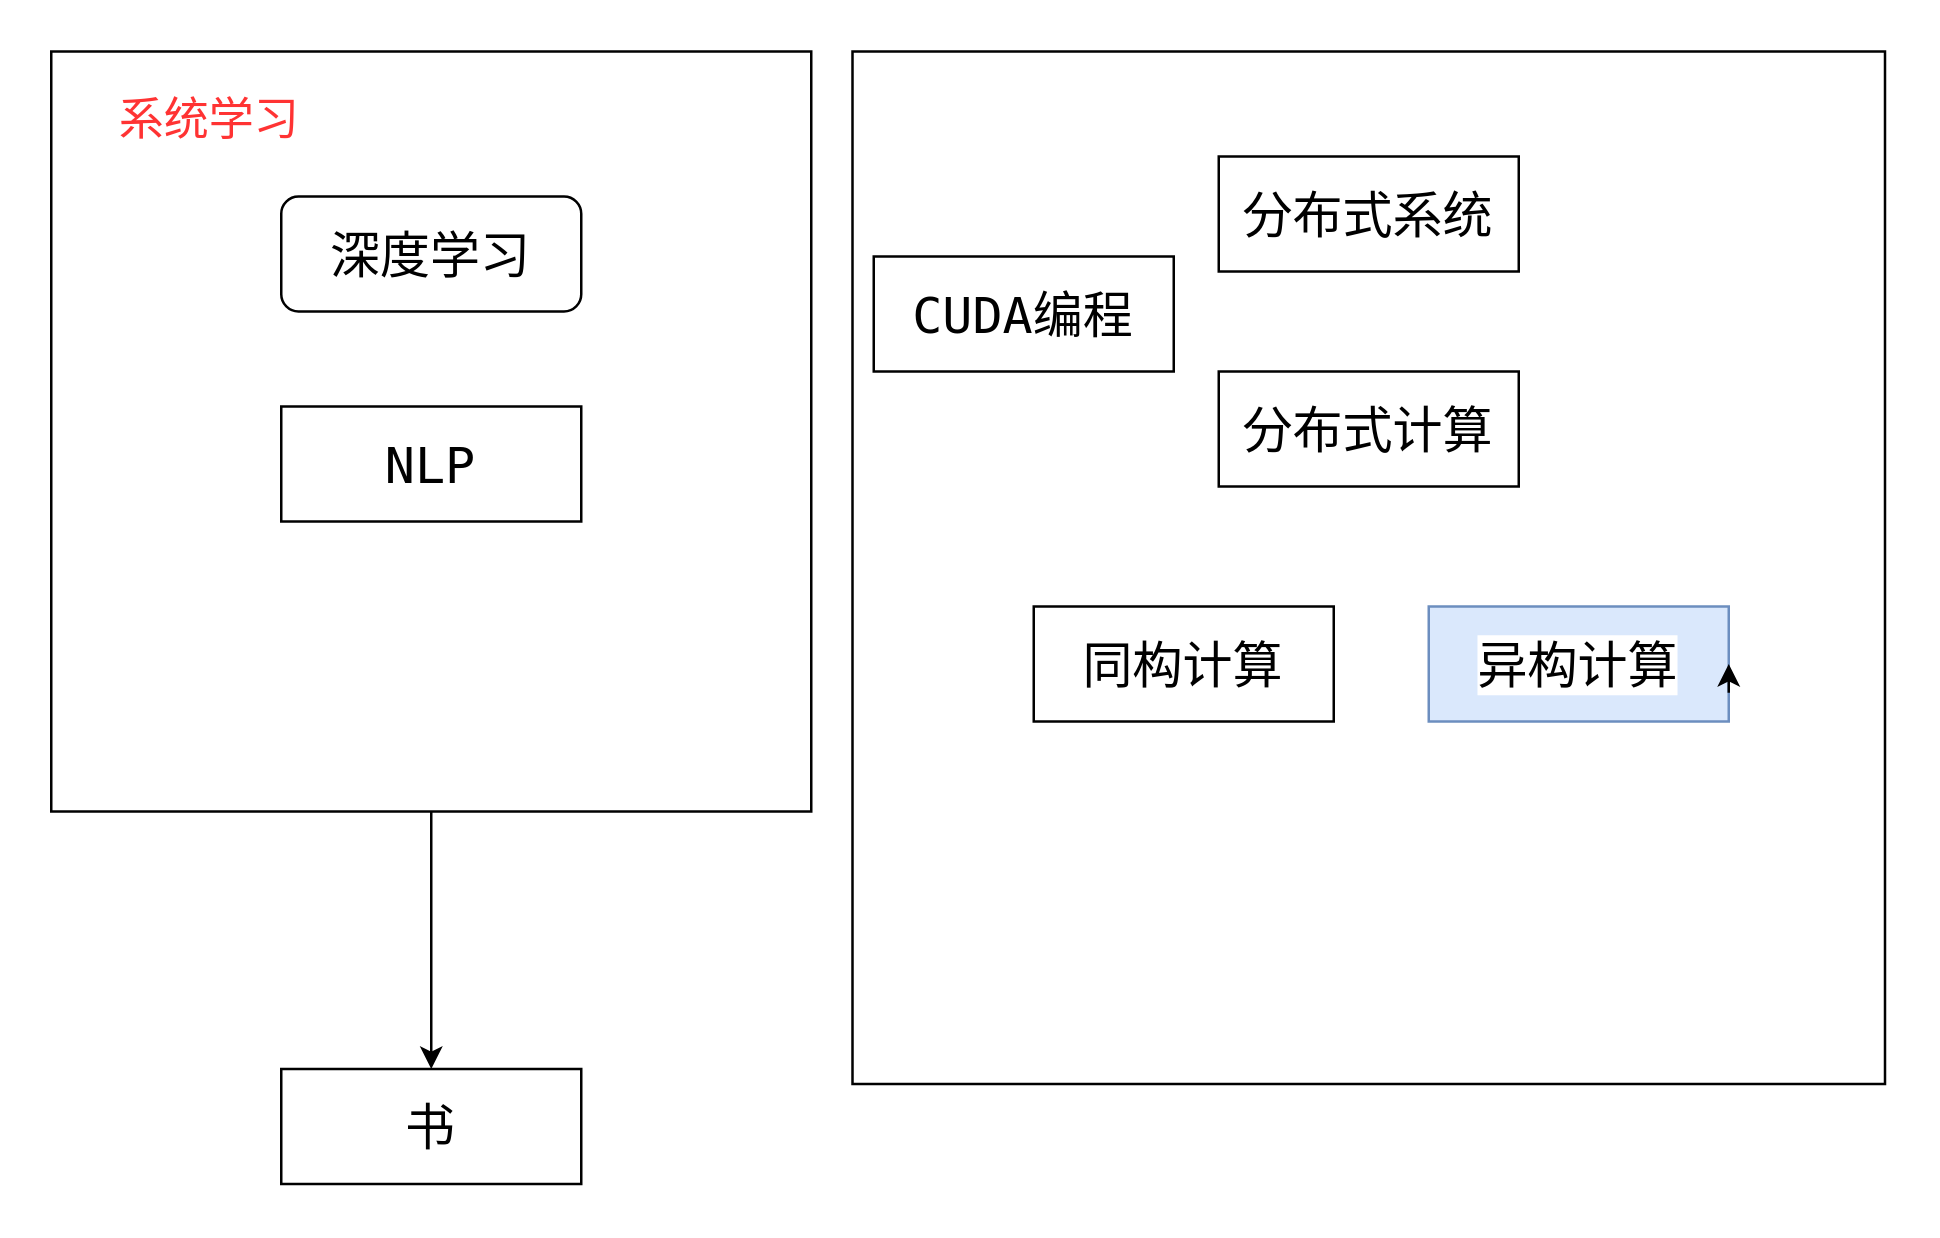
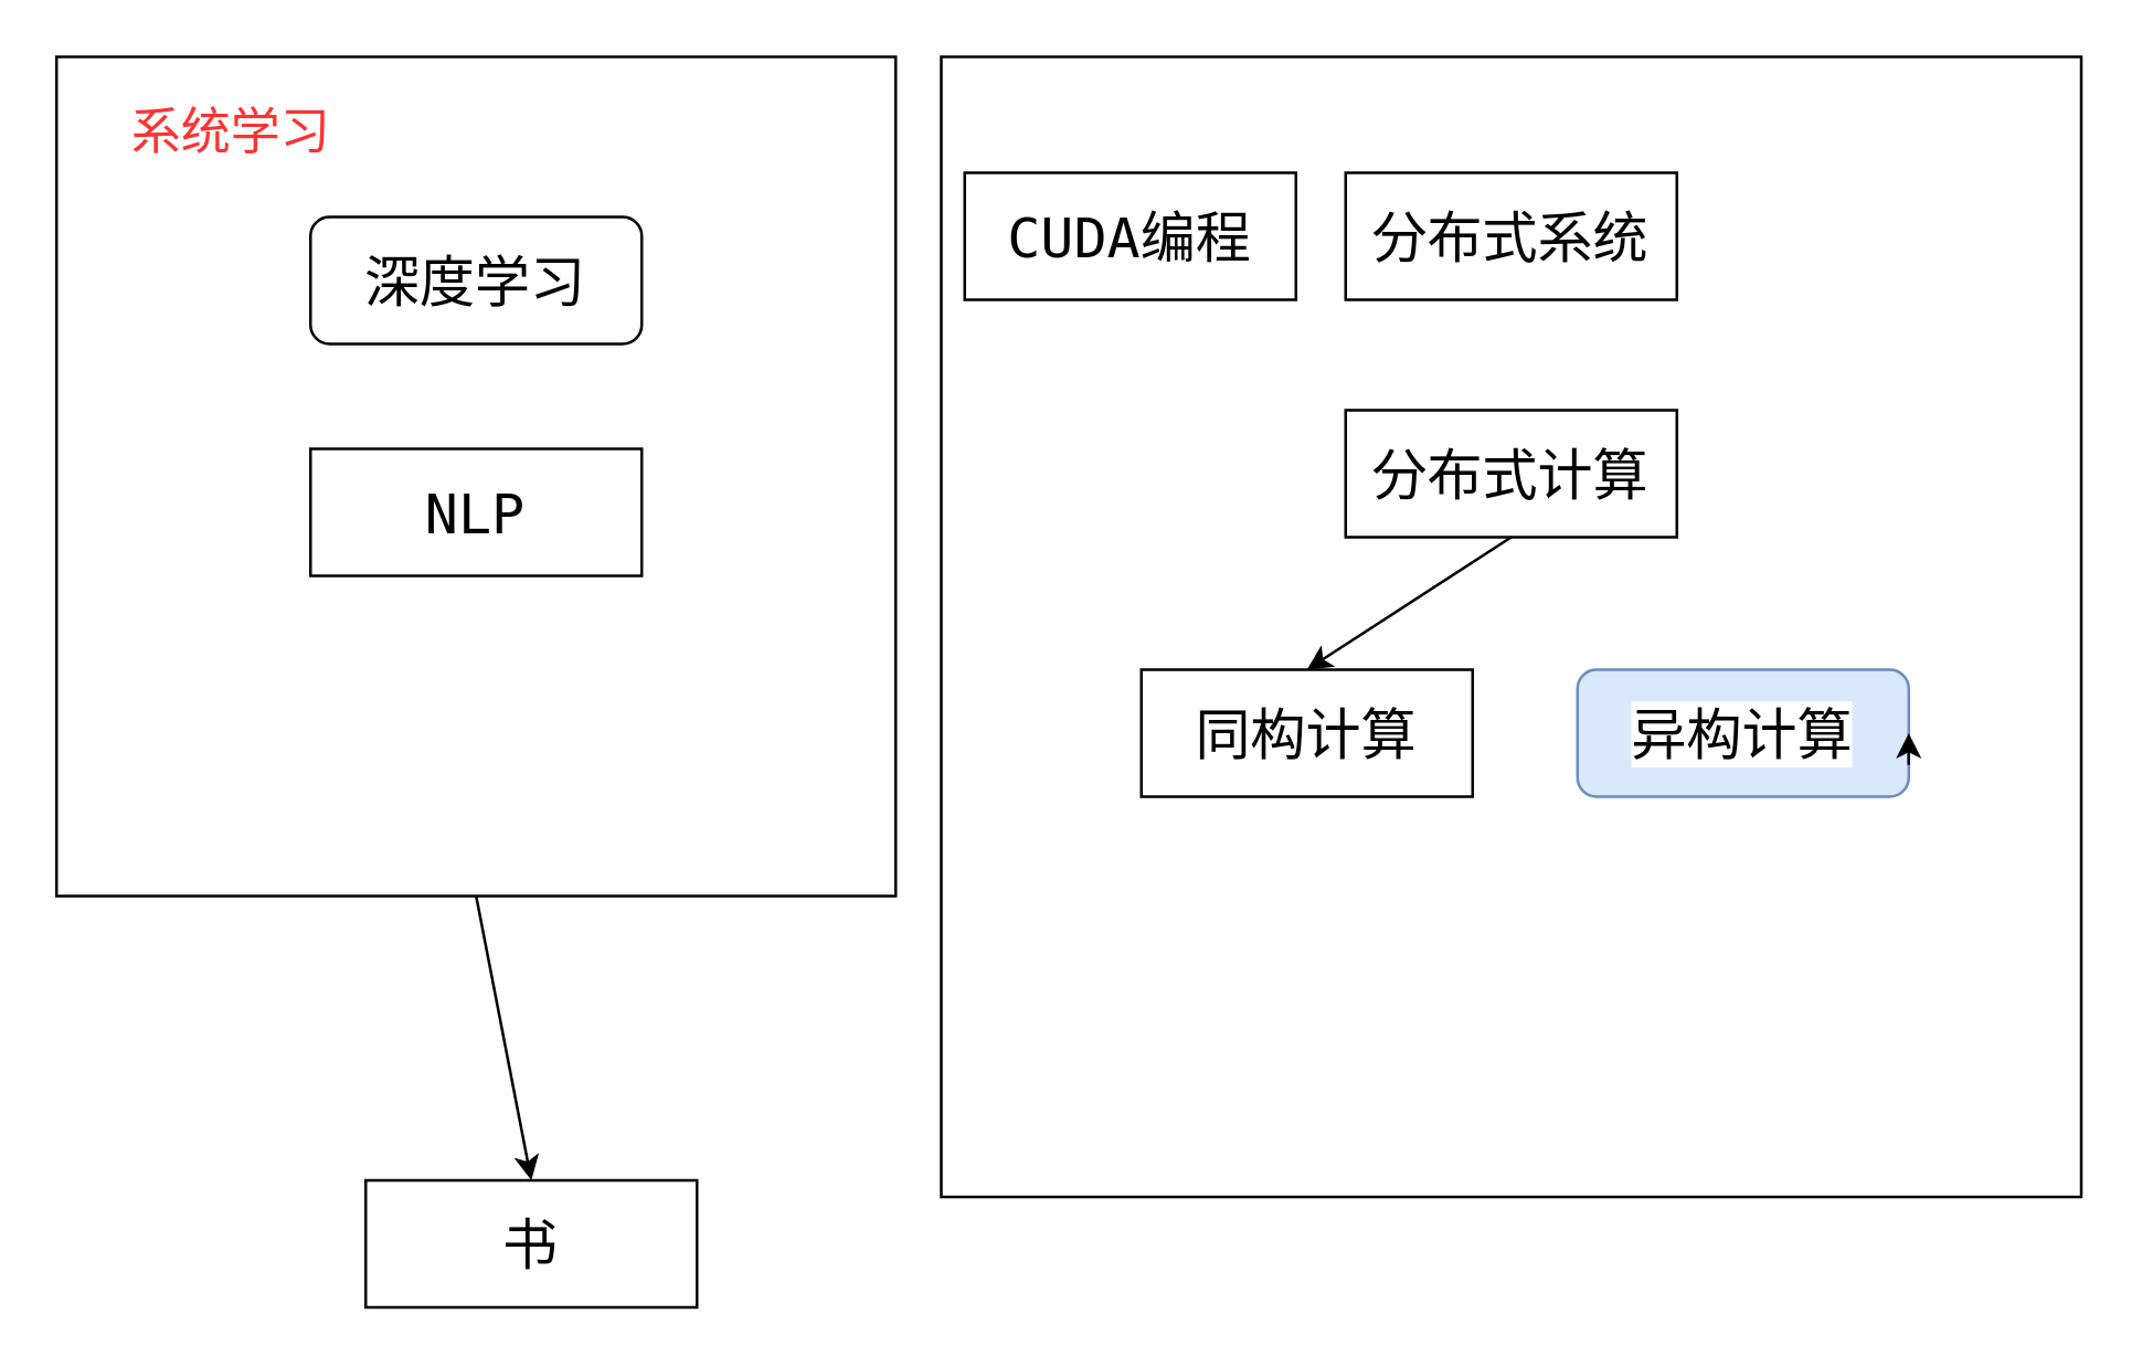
- <mxCell id="9" value="&lt;div style=&quot;&quot;&gt;&lt;pre style=&quot;font-family: &amp;quot;JetBrains Mono&amp;quot;, monospace; font-size: 15pt;&quot;&gt;&lt;span style=&quot;background-color: rgb(255, 255, 255);&quot;&gt;CUDA编程&lt;/span&gt;&lt;/pre&gt;&lt;/div&gt;" style="rounded=0;whiteSpace=wrap;html=1;" vertex="1" parent="1"><mxGeometry x="349" y="102" width="120" height="46" as="geometry" /></mxCell>
+ <mxCell id="9" value="&lt;div style=&quot;&quot;&gt;&lt;pre style=&quot;font-family: &amp;quot;JetBrains Mono&amp;quot;, monospace; font-size: 15pt;&quot;&gt;&lt;span style=&quot;background-color: rgb(255, 255, 255);&quot;&gt;CUDA编程&lt;/span&gt;&lt;/pre&gt;&lt;/div&gt;" style="rounded=0;whiteSpace=wrap;html=1;" vertex="1" parent="1"><mxGeometry x="349" y="62" width="120" height="46" as="geometry" /></mxCell>
+ <mxCell id="12" value="" style="endArrow=classic;html=1;rounded=0;exitX=0.5;exitY=1;exitDx=0;exitDy=0;entryX=0.5;entryY=0;entryDx=0;entryDy=0;" edge="1" parent="1" source="6" target="10"><mxGeometry width="50" height="50" relative="1" as="geometry"><mxPoint x="377" y="200" as="sourcePoint" /><mxPoint x="427" y="150" as="targetPoint" /></mxGeometry></mxCell>
- <mxCell id="7" value="&lt;div style=&quot;&quot;&gt;&lt;pre style=&quot;font-family: &amp;quot;JetBrains Mono&amp;quot;, monospace; font-size: 15pt;&quot;&gt;&lt;span style=&quot;background-color: rgb(255, 255, 255);&quot;&gt;异构计算&lt;/span&gt;&lt;/pre&gt;&lt;/div&gt;" style="rounded=0;whiteSpace=wrap;html=1;fillColor=#dae8fc;strokeColor=#6c8ebf;" vertex="1" parent="1"><mxGeometry x="571" y="242" width="120" height="46" as="geometry" /></mxCell>
+ <mxCell id="7" value="&lt;div style=&quot;&quot;&gt;&lt;pre style=&quot;font-family: &amp;quot;JetBrains Mono&amp;quot;, monospace; font-size: 15pt;&quot;&gt;&lt;span style=&quot;background-color: rgb(255, 255, 255);&quot;&gt;异构计算&lt;/span&gt;&lt;/pre&gt;&lt;/div&gt;" style="whiteSpace=wrap;html=1;fillColor=#dae8fc;strokeColor=#6c8ebf;rounded=1;" vertex="1" parent="1"><mxGeometry x="571" y="242" width="120" height="46" as="geometry" /></mxCell>
- <mxCell id="14" value="&lt;div style=&quot;&quot;&gt;&lt;pre style=&quot;font-family: &amp;quot;JetBrains Mono&amp;quot;, monospace; font-size: 15pt;&quot;&gt;&lt;span style=&quot;background-color: rgb(255, 255, 255);&quot;&gt;书&lt;/span&gt;&lt;/pre&gt;&lt;/div&gt;" style="rounded=0;whiteSpace=wrap;html=1;" vertex="1" parent="1"><mxGeometry x="112" y="427" width="120" height="46" as="geometry" /></mxCell>
+ <mxCell id="14" value="&lt;div style=&quot;&quot;&gt;&lt;pre style=&quot;font-family: &amp;quot;JetBrains Mono&amp;quot;, monospace; font-size: 15pt;&quot;&gt;&lt;span style=&quot;background-color: rgb(255, 255, 255);&quot;&gt;书&lt;/span&gt;&lt;/pre&gt;&lt;/div&gt;" style="rounded=0;whiteSpace=wrap;html=1;" vertex="1" parent="1"><mxGeometry x="132" y="427" width="120" height="46" as="geometry" /></mxCell>
